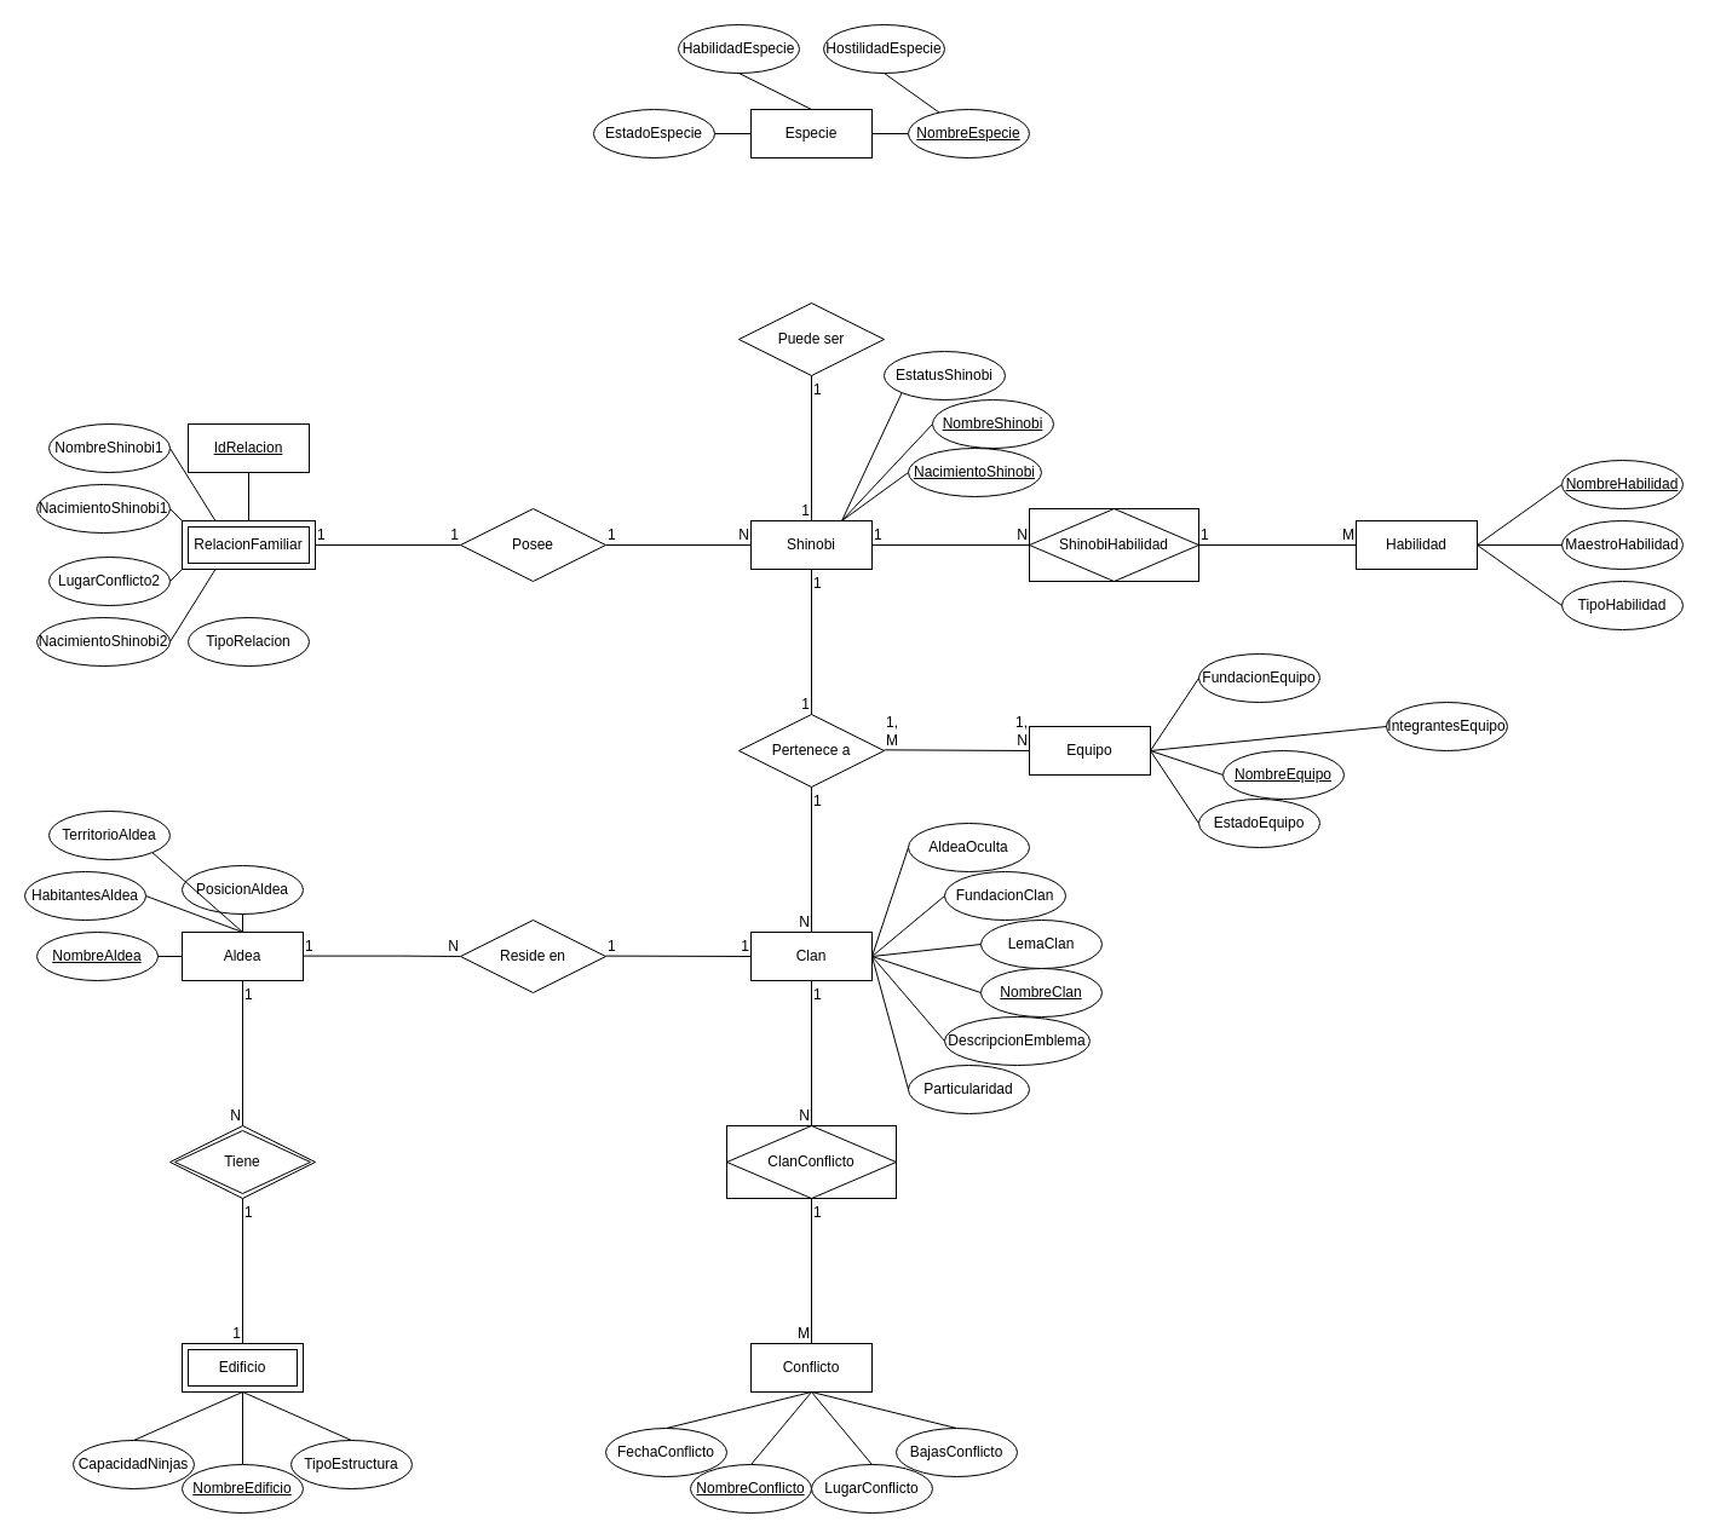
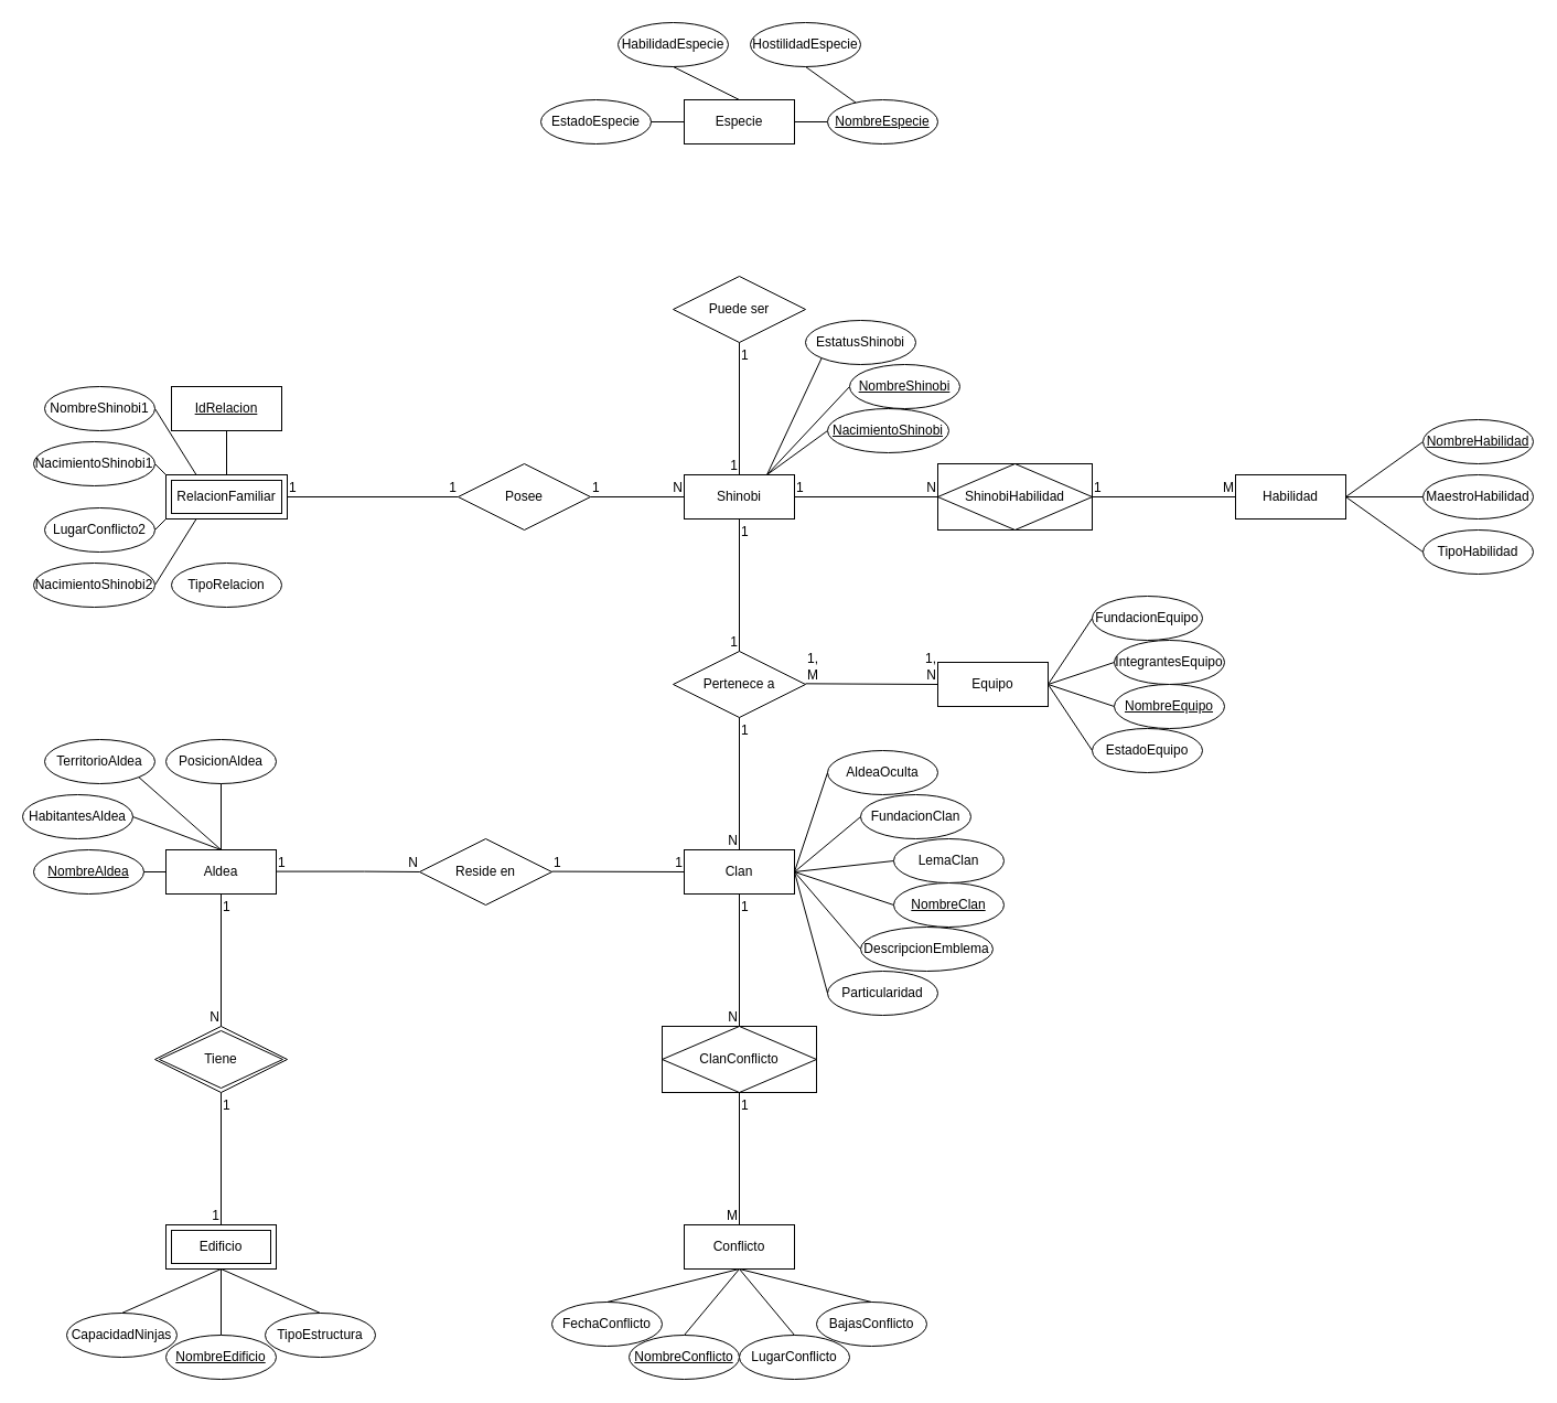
- <mxCell id="3" value="Posee" style="shape=rhombus;perimeter=rhombusPerimeter;whiteSpace=wrap;html=1;align=center;" vertex="1" parent="1"><mxGeometry x="380" y="420" width="120" height="60" as="geometry" /></mxCell>
+ <mxCell id="3" value="Posee" style="shape=rhombus;perimeter=rhombusPerimeter;whiteSpace=wrap;html=1;align=center;" vertex="1" parent="1"><mxGeometry x="415" y="420" width="120" height="60" as="geometry" /></mxCell>
- <mxCell id="49" value="IntegrantesEquipo" style="ellipse;whiteSpace=wrap;html=1;align=center;" vertex="1" parent="1"><mxGeometry x="1145" y="580" width="100" height="40" as="geometry" /></mxCell>
+ <mxCell id="49" value="IntegrantesEquipo" style="ellipse;whiteSpace=wrap;html=1;align=center;" vertex="1" parent="1"><mxGeometry x="1010" y="580" width="100" height="40" as="geometry" /></mxCell>
- <mxCell id="126" value="PosicionAldea" style="ellipse;whiteSpace=wrap;html=1;align=center;" vertex="1" parent="1"><mxGeometry x="150" y="715" width="100" height="40" as="geometry" /></mxCell>
+ <mxCell id="126" value="PosicionAldea" style="ellipse;whiteSpace=wrap;html=1;align=center;" vertex="1" parent="1"><mxGeometry x="150" y="670" width="100" height="40" as="geometry" /></mxCell>
